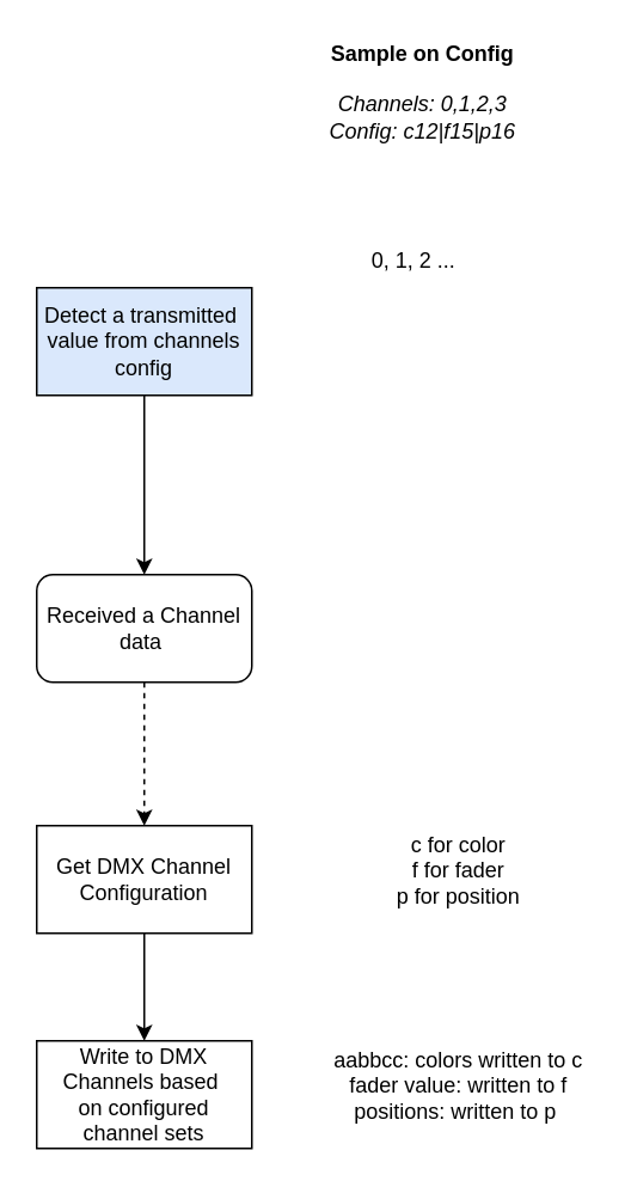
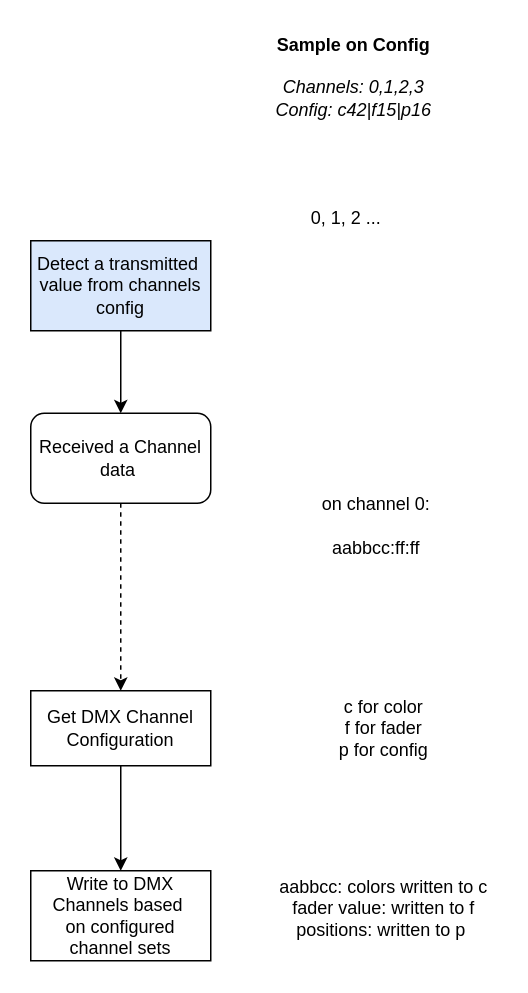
- <mxCell id="14" value="&lt;div&gt;&lt;i&gt;Channels: 0,1,2,3&lt;/i&gt;&lt;/div&gt;&lt;div&gt;&lt;i&gt;Config: c12|f15|p16&lt;/i&gt;&lt;/div&gt;" style="text;html=1;align=center;verticalAlign=middle;resizable=0;points=[];autosize=1;" vertex="1" parent="1"><mxGeometry x="175" y="50" width="120" height="30" as="geometry" /></mxCell>
+ <mxCell id="14" value="&lt;div&gt;&lt;i&gt;Channels: 0,1,2,3&lt;/i&gt;&lt;/div&gt;&lt;div&gt;&lt;i&gt;Config: c42|f15|p16&lt;/i&gt;&lt;/div&gt;" style="text;html=1;align=center;verticalAlign=middle;resizable=0;points=[];autosize=1;" vertex="1" parent="1"><mxGeometry x="175" y="50" width="120" height="30" as="geometry" /></mxCell>
- <mxCell id="3" value="Received a Channel data&amp;nbsp;" style="rounded=1;whiteSpace=wrap;html=1;" vertex="1" parent="1"><mxGeometry x="20" y="320" width="120" height="60" as="geometry" /></mxCell>
+ <mxCell id="3" value="Received a Channel data&amp;nbsp;" style="rounded=1;whiteSpace=wrap;html=1;" vertex="1" parent="1"><mxGeometry x="20" y="275" width="120" height="60" as="geometry" /></mxCell>
+ <mxCell id="7" value="on channel 0:&lt;br&gt;&lt;br&gt;aabbcc:ff:ff" style="text;html=1;align=center;verticalAlign=middle;resizable=0;points=[];autosize=1;" vertex="1" parent="1"><mxGeometry x="205" y="325" width="90" height="50" as="geometry" /></mxCell>
- <mxCell id="8" value="c for color&lt;br&gt;f for fader&lt;br&gt;p for position" style="text;html=1;align=center;verticalAlign=middle;resizable=0;points=[];autosize=1;" vertex="1" parent="1"><mxGeometry x="215" y="460" width="80" height="50" as="geometry" /></mxCell>
+ <mxCell id="8" value="c for color&lt;br&gt;f for fader&lt;br&gt;p for config" style="text;html=1;align=center;verticalAlign=middle;resizable=0;points=[];autosize=1;" vertex="1" parent="1"><mxGeometry x="215" y="460" width="80" height="50" as="geometry" /></mxCell>
- <mxCell id="5" value="Get DMX Channel Configuration" style="rounded=0;whiteSpace=wrap;html=1;" vertex="1" parent="1"><mxGeometry x="20" y="460" width="120" height="60" as="geometry" /></mxCell>
+ <mxCell id="5" value="Get DMX Channel Configuration" style="rounded=0;whiteSpace=wrap;html=1;" vertex="1" parent="1"><mxGeometry x="20" y="460" width="120" height="50" as="geometry" /></mxCell>
